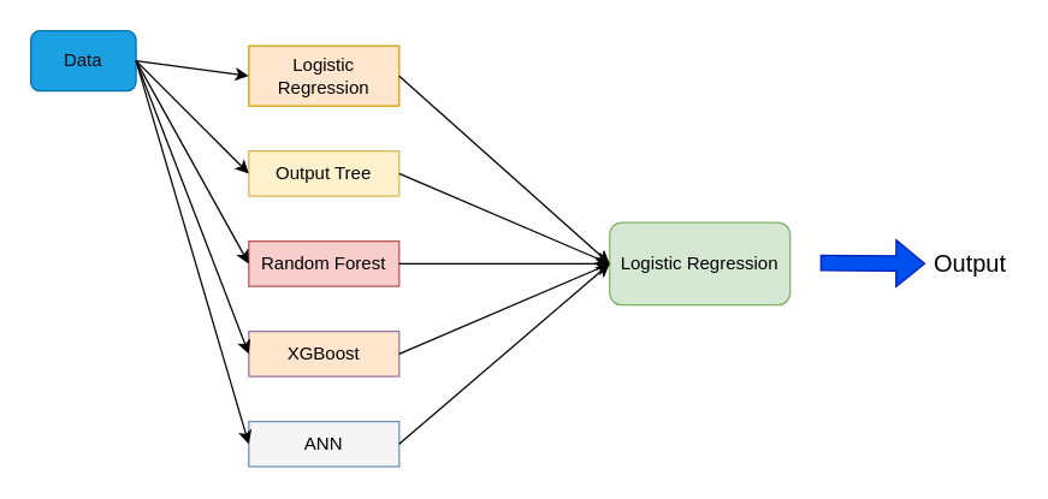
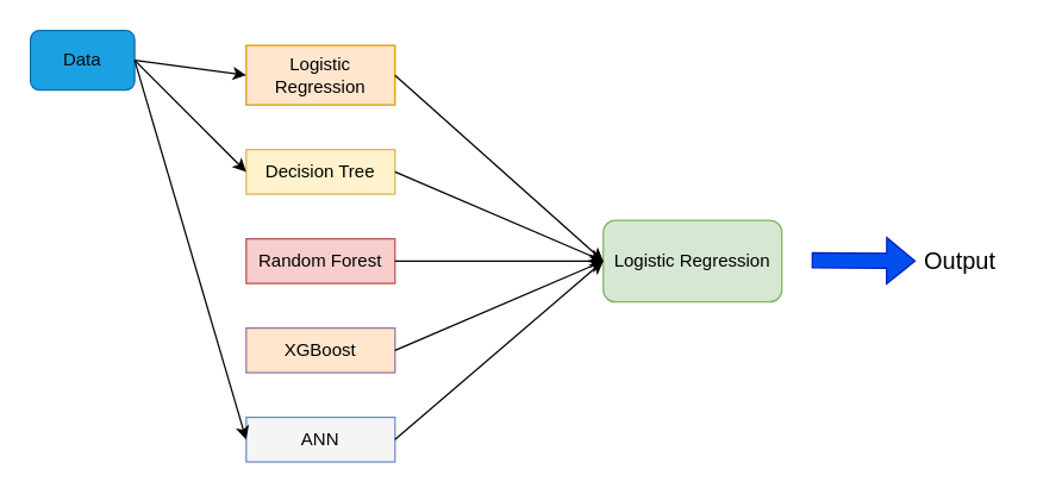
- <mxCell id="11" value="" style="endArrow=classic;html=1;rounded=0;exitX=1;exitY=0.5;exitDx=0;exitDy=0;entryX=0;entryY=0.5;entryDx=0;entryDy=0;" edge="1" parent="1" source="2" target="5"><mxGeometry width="50" height="50" relative="1" as="geometry"><mxPoint x="45" y="280" as="sourcePoint" /><mxPoint x="95" y="230" as="targetPoint" /></mxGeometry></mxCell>
- <mxCell id="4" value="Output Tree" style="rounded=0;whiteSpace=wrap;html=1;fillColor=#fff2cc;strokeColor=#d6b656;" vertex="1" parent="1"><mxGeometry x="165" y="100" width="100" height="30" as="geometry" /></mxCell>
+ <mxCell id="4" value="Decision Tree" style="rounded=0;whiteSpace=wrap;html=1;fillColor=#fff2cc;strokeColor=#d6b656;" vertex="1" parent="1"><mxGeometry x="165" y="100" width="100" height="30" as="geometry" /></mxCell>
- <mxCell id="12" value="" style="endArrow=classic;html=1;rounded=0;exitX=1;exitY=0.5;exitDx=0;exitDy=0;entryX=0;entryY=0.5;entryDx=0;entryDy=0;" edge="1" parent="1" source="2" target="6"><mxGeometry width="50" height="50" relative="1" as="geometry"><mxPoint x="75" y="300" as="sourcePoint" /><mxPoint x="125" y="250" as="targetPoint" /></mxGeometry></mxCell>
